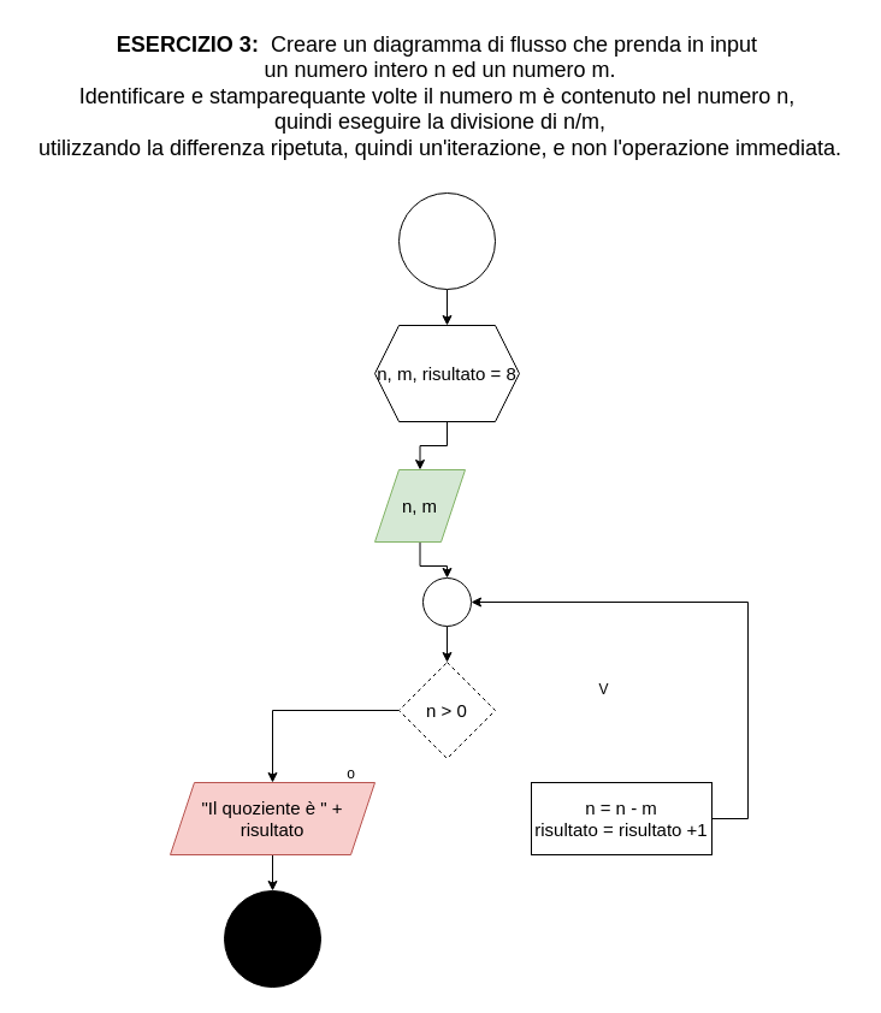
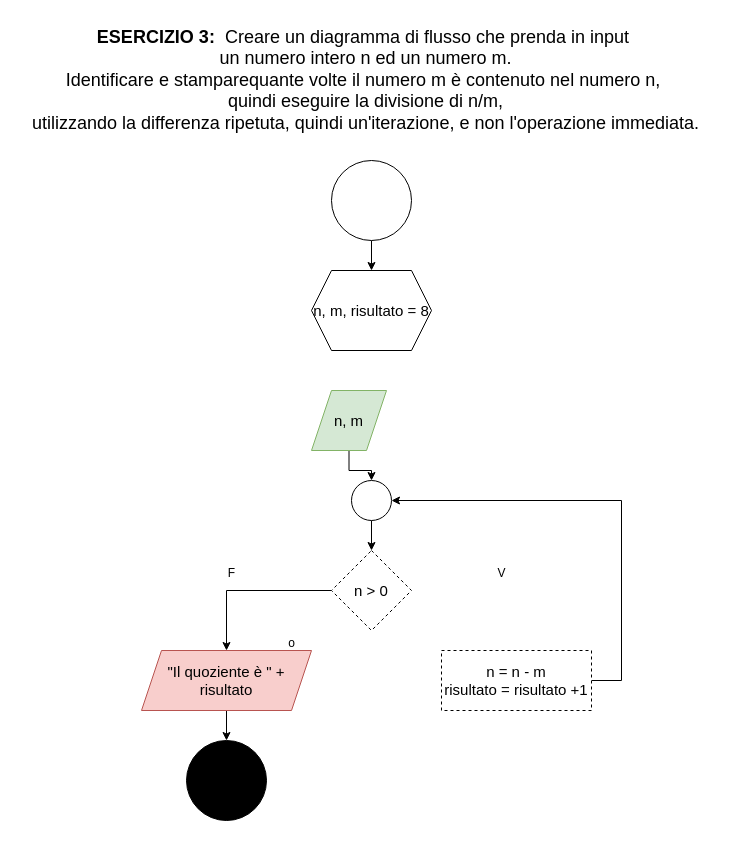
- <mxCell id="5" value="" style="edgeStyle=orthogonalEdgeStyle;rounded=0;orthogonalLoop=1;jettySize=auto;html=1;fontSize=15;" edge="1" parent="1" source="6" target="8"><mxGeometry relative="1" as="geometry" /></mxCell>
+ <mxCell id="18" value="F" style="text;html=1;align=center;verticalAlign=middle;resizable=0;points=[];autosize=1;strokeColor=none;fillColor=none;" vertex="1" parent="1"><mxGeometry x="216" y="558" width="30" height="30" as="geometry" /></mxCell>
- <mxCell id="12" value="n = n - m&lt;div style=&quot;font-size: 15px;&quot;&gt;risultato = risultato +1&lt;/div&gt;" style="whiteSpace=wrap;html=1;fontSize=15;" vertex="1" parent="1"><mxGeometry x="441" y="650" width="150" height="60" as="geometry" /></mxCell>
+ <mxCell id="12" value="n = n - m&lt;div style=&quot;font-size: 15px;&quot;&gt;risultato = risultato +1&lt;/div&gt;" style="whiteSpace=wrap;html=1;fontSize=15;dashed=1;" vertex="1" parent="1"><mxGeometry x="441" y="650" width="150" height="60" as="geometry" /></mxCell>
